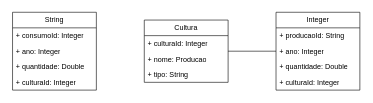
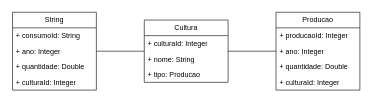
- <mxCell id="6" value="Integer" style="swimlane;fontStyle=0;childLayout=stackLayout;horizontal=1;startSize=26;fillColor=none;horizontalStack=0;resizeParent=1;resizeParentMax=0;resizeLast=0;collapsible=1;marginBottom=0;whiteSpace=wrap;html=1;" vertex="1" parent="1"><mxGeometry x="460" y="20" width="140" height="130" as="geometry" /></mxCell>
+ <mxCell id="6" value="Producao" style="swimlane;fontStyle=0;childLayout=stackLayout;horizontal=1;startSize=26;fillColor=none;horizontalStack=0;resizeParent=1;resizeParentMax=0;resizeLast=0;collapsible=1;marginBottom=0;whiteSpace=wrap;html=1;" vertex="1" parent="1"><mxGeometry x="460" y="20" width="140" height="130" as="geometry" /></mxCell>
- <mxCell id="12" value="+ consumoId: Integer" style="text;strokeColor=none;fillColor=none;align=left;verticalAlign=top;spacingLeft=4;spacingRight=4;overflow=hidden;rotatable=0;points=[[0,0.5],[1,0.5]];portConstraint=eastwest;whiteSpace=wrap;html=1;" vertex="1" parent="11"><mxGeometry y="26" width="140" height="26" as="geometry" /></mxCell>
+ <mxCell id="12" value="+ consumoId: String" style="text;strokeColor=none;fillColor=none;align=left;verticalAlign=top;spacingLeft=4;spacingRight=4;overflow=hidden;rotatable=0;points=[[0,0.5],[1,0.5]];portConstraint=eastwest;whiteSpace=wrap;html=1;" vertex="1" parent="11"><mxGeometry y="26" width="140" height="26" as="geometry" /></mxCell>
- <mxCell id="7" value="+ producaoId: String" style="text;strokeColor=none;fillColor=none;align=left;verticalAlign=top;spacingLeft=4;spacingRight=4;overflow=hidden;rotatable=0;points=[[0,0.5],[1,0.5]];portConstraint=eastwest;whiteSpace=wrap;html=1;" vertex="1" parent="6"><mxGeometry y="26" width="140" height="26" as="geometry" /></mxCell>
+ <mxCell id="7" value="+ producaoId: Integer" style="text;strokeColor=none;fillColor=none;align=left;verticalAlign=top;spacingLeft=4;spacingRight=4;overflow=hidden;rotatable=0;points=[[0,0.5],[1,0.5]];portConstraint=eastwest;whiteSpace=wrap;html=1;" vertex="1" parent="6"><mxGeometry y="26" width="140" height="26" as="geometry" /></mxCell>
+ <mxCell id="16" value="" style="endArrow=none;html=1;edgeStyle=orthogonalEdgeStyle;rounded=0;" edge="1" parent="1" source="11" target="2"><mxGeometry relative="1" as="geometry"><mxPoint x="260" y="100" as="sourcePoint" /><mxPoint x="420" y="100" as="targetPoint" /></mxGeometry></mxCell>
- <mxCell id="4" value="+ nome: Producao" style="text;strokeColor=none;fillColor=none;align=left;verticalAlign=top;spacingLeft=4;spacingRight=4;overflow=hidden;rotatable=0;points=[[0,0.5],[1,0.5]];portConstraint=eastwest;whiteSpace=wrap;html=1;" vertex="1" parent="2"><mxGeometry y="52" width="140" height="26" as="geometry" /></mxCell>
+ <mxCell id="4" value="+ nome: String" style="text;strokeColor=none;fillColor=none;align=left;verticalAlign=top;spacingLeft=4;spacingRight=4;overflow=hidden;rotatable=0;points=[[0,0.5],[1,0.5]];portConstraint=eastwest;whiteSpace=wrap;html=1;" vertex="1" parent="2"><mxGeometry y="52" width="140" height="26" as="geometry" /></mxCell>
- <mxCell id="5" value="+ tipo: String" style="text;strokeColor=none;fillColor=none;align=left;verticalAlign=top;spacingLeft=4;spacingRight=4;overflow=hidden;rotatable=0;points=[[0,0.5],[1,0.5]];portConstraint=eastwest;whiteSpace=wrap;html=1;" vertex="1" parent="2"><mxGeometry y="78" width="140" height="26" as="geometry" /></mxCell>
+ <mxCell id="5" value="+ tipo: Producao" style="text;strokeColor=none;fillColor=none;align=left;verticalAlign=top;spacingLeft=4;spacingRight=4;overflow=hidden;rotatable=0;points=[[0,0.5],[1,0.5]];portConstraint=eastwest;whiteSpace=wrap;html=1;" vertex="1" parent="2"><mxGeometry y="78" width="140" height="26" as="geometry" /></mxCell>
